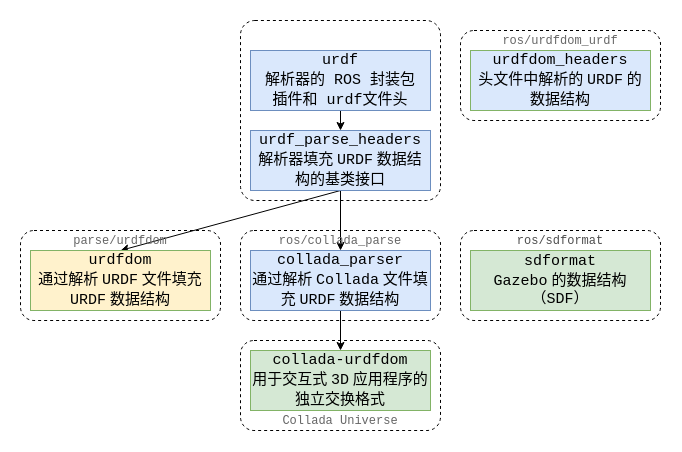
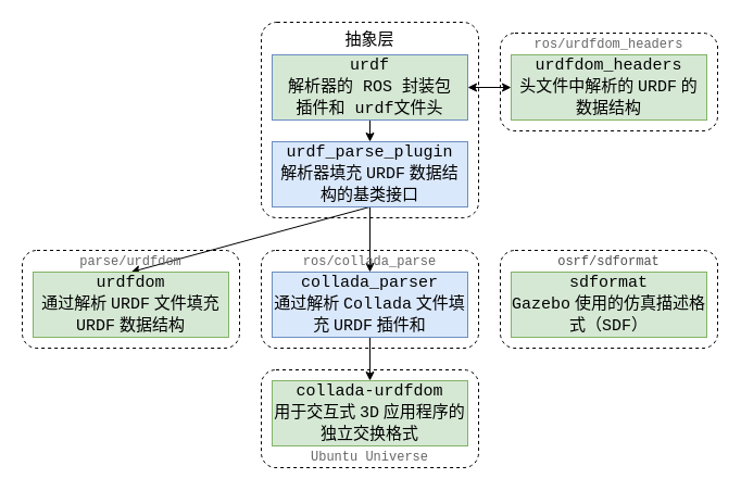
+ <mxCell id="9" value="&lt;font style=&quot;font-size: 15px;&quot; face=&quot;STZhongsong&quot;&gt;抽象层&lt;/font&gt;" style="text;html=1;align=center;verticalAlign=middle;whiteSpace=wrap;rounded=0;" vertex="1" parent="1"><mxGeometry x="310" y="20" width="60" height="30" as="geometry" /></mxCell>
- <mxCell id="23" value="&lt;font style=&quot;color: rgb(102, 102, 102);&quot; face=&quot;Courier New&quot;&gt;ros/urdfdom_urdf&lt;/font&gt;" style="text;html=1;align=center;verticalAlign=middle;whiteSpace=wrap;rounded=0;" vertex="1" parent="1"><mxGeometry x="460" y="30" width="200" height="20" as="geometry" /></mxCell>
+ <mxCell id="23" value="&lt;font style=&quot;color: rgb(102, 102, 102);&quot; face=&quot;Courier New&quot;&gt;ros/urdfdom_headers&lt;/font&gt;" style="text;html=1;align=center;verticalAlign=middle;whiteSpace=wrap;rounded=0;" vertex="1" parent="1"><mxGeometry x="460" y="30" width="200" height="20" as="geometry" /></mxCell>
- <mxCell id="5" value="urdf&lt;div&gt;&lt;font face=&quot;STZhongsong&quot;&gt;解析器的&lt;/font&gt; ROS &lt;font face=&quot;STZhongsong&quot;&gt;封装包&lt;/font&gt;&lt;/div&gt;&lt;div&gt;&lt;font face=&quot;STZhongsong&quot;&gt;插件和&lt;/font&gt; urdf&lt;font face=&quot;STZhongsong&quot;&gt;文件头&lt;/font&gt;&lt;/div&gt;" style="rounded=0;whiteSpace=wrap;html=1;fillColor=#dae8fc;strokeColor=#6c8ebf;fontSize=15;fontFamily=Courier New;" vertex="1" parent="1"><mxGeometry x="250" y="50" width="180" height="60" as="geometry" /></mxCell>
+ <mxCell id="5" value="urdf&lt;div&gt;&lt;font face=&quot;STZhongsong&quot;&gt;解析器的&lt;/font&gt; ROS &lt;font face=&quot;STZhongsong&quot;&gt;封装包&lt;/font&gt;&lt;/div&gt;&lt;div&gt;&lt;font face=&quot;STZhongsong&quot;&gt;插件和&lt;/font&gt; urdf&lt;font face=&quot;STZhongsong&quot;&gt;文件头&lt;/font&gt;&lt;/div&gt;" style="rounded=0;whiteSpace=wrap;html=1;fillColor=#d5e8d4;strokeColor=#6c8ebf;fontSize=15;fontFamily=Courier New;" vertex="1" parent="1"><mxGeometry x="250" y="50" width="180" height="60" as="geometry" /></mxCell>
+ <mxCell id="3" style="edgeStyle=orthogonalEdgeStyle;rounded=0;orthogonalLoop=1;jettySize=auto;html=1;exitX=1;exitY=0.5;exitDx=0;exitDy=0;entryX=0;entryY=0.5;entryDx=0;entryDy=0;startArrow=classic;startFill=1;" edge="1" parent="1" source="5" target="20"><mxGeometry relative="1" as="geometry" /></mxCell>
- <mxCell id="20" value="&lt;div&gt;&lt;font style=&quot;background-color: transparent; color: light-dark(rgb(0, 0, 0), rgb(255, 255, 255));&quot; face=&quot;Courier New&quot;&gt;urdfdom_headers&lt;/font&gt;&lt;/div&gt;&lt;div&gt;&lt;font face=&quot;STZhongsong&quot;&gt;头文件中解析的 &lt;/font&gt;&lt;font face=&quot;Courier New&quot;&gt;URDF&lt;/font&gt;&lt;font face=&quot;STZhongsong&quot;&gt; 的数据结构&lt;/font&gt;&lt;/div&gt;" style="rounded=0;whiteSpace=wrap;html=1;fillColor=#dae8fc;strokeColor=#82b366;fontSize=15;fontFamily=Courier New;" vertex="1" parent="1"><mxGeometry x="470" y="50" width="180" height="60" as="geometry" /></mxCell>
+ <mxCell id="20" value="&lt;div&gt;&lt;font style=&quot;background-color: transparent; color: light-dark(rgb(0, 0, 0), rgb(255, 255, 255));&quot; face=&quot;Courier New&quot;&gt;urdfdom_headers&lt;/font&gt;&lt;/div&gt;&lt;div&gt;&lt;font face=&quot;STZhongsong&quot;&gt;头文件中解析的 &lt;/font&gt;&lt;font face=&quot;Courier New&quot;&gt;URDF&lt;/font&gt;&lt;font face=&quot;STZhongsong&quot;&gt; 的数据结构&lt;/font&gt;&lt;/div&gt;" style="rounded=0;whiteSpace=wrap;html=1;fillColor=#d5e8d4;strokeColor=#82b366;fontSize=15;fontFamily=Courier New;" vertex="1" parent="1"><mxGeometry x="470" y="50" width="180" height="60" as="geometry" /></mxCell>
- <mxCell id="8" value="urdf_parse_headers&lt;div&gt;&lt;font face=&quot;STZhongsong&quot;&gt;解析器填充 &lt;/font&gt;&lt;font face=&quot;Courier New&quot;&gt;URDF&lt;/font&gt;&lt;font face=&quot;STZhongsong&quot;&gt; 数据结构的基类接口&lt;/font&gt;&lt;/div&gt;" style="rounded=0;whiteSpace=wrap;html=1;fillColor=#dae8fc;strokeColor=#6c8ebf;fontSize=15;fontFamily=Courier New;" vertex="1" parent="1"><mxGeometry x="250" y="130" width="180" height="60" as="geometry" /></mxCell>
+ <mxCell id="8" value="urdf_parse_plugin&lt;div&gt;&lt;font face=&quot;STZhongsong&quot;&gt;解析器填充 &lt;/font&gt;&lt;font face=&quot;Courier New&quot;&gt;URDF&lt;/font&gt;&lt;font face=&quot;STZhongsong&quot;&gt; 数据结构的基类接口&lt;/font&gt;&lt;/div&gt;" style="rounded=0;whiteSpace=wrap;html=1;fillColor=#dae8fc;strokeColor=#6c8ebf;fontSize=15;fontFamily=Courier New;" vertex="1" parent="1"><mxGeometry x="250" y="130" width="180" height="60" as="geometry" /></mxCell>
- <mxCell id="24" value="&lt;font style=&quot;color: rgb(77, 77, 77);&quot; face=&quot;Courier New&quot;&gt;ros/sdformat&lt;/font&gt;" style="text;html=1;align=center;verticalAlign=middle;whiteSpace=wrap;rounded=0;" vertex="1" parent="1"><mxGeometry x="460" y="230" width="200" height="20" as="geometry" /></mxCell>
+ <mxCell id="24" value="&lt;font style=&quot;color: rgb(77, 77, 77);&quot; face=&quot;Courier New&quot;&gt;osrf/sdformat&lt;/font&gt;" style="text;html=1;align=center;verticalAlign=middle;whiteSpace=wrap;rounded=0;" vertex="1" parent="1"><mxGeometry x="460" y="230" width="200" height="20" as="geometry" /></mxCell>
- <mxCell id="14" value="&lt;div&gt;urdfdom&lt;/div&gt;&lt;div&gt;&lt;font face=&quot;STZhongsong&quot;&gt;通过解析 &lt;/font&gt;URDF&lt;font face=&quot;STZhongsong&quot;&gt;&amp;nbsp;文件填充 &lt;/font&gt;URDF&lt;font face=&quot;STZhongsong&quot;&gt; 数据结构&lt;/font&gt;&lt;/div&gt;" style="rounded=0;whiteSpace=wrap;html=1;fillColor=#fff2cc;strokeColor=#82b366;fontSize=15;fontFamily=Courier New;" vertex="1" parent="1"><mxGeometry x="30" y="250" width="180" height="60" as="geometry" /></mxCell>
+ <mxCell id="14" value="&lt;div&gt;urdfdom&lt;/div&gt;&lt;div&gt;&lt;font face=&quot;STZhongsong&quot;&gt;通过解析 &lt;/font&gt;URDF&lt;font face=&quot;STZhongsong&quot;&gt;&amp;nbsp;文件填充 &lt;/font&gt;URDF&lt;font face=&quot;STZhongsong&quot;&gt; 数据结构&lt;/font&gt;&lt;/div&gt;" style="rounded=0;whiteSpace=wrap;html=1;fillColor=#d5e8d4;strokeColor=#82b366;fontSize=15;fontFamily=Courier New;" vertex="1" parent="1"><mxGeometry x="30" y="250" width="180" height="60" as="geometry" /></mxCell>
- <mxCell id="12" value="&lt;div&gt;collada_parser&lt;/div&gt;&lt;div&gt;&lt;font face=&quot;STZhongsong&quot;&gt;通过解析 &lt;/font&gt;&lt;font face=&quot;Courier New&quot;&gt;Collada&lt;/font&gt;&lt;font face=&quot;STZhongsong&quot;&gt; 文件填充 &lt;/font&gt;URDF&lt;font face=&quot;STZhongsong&quot;&gt; 数据结构&lt;/font&gt;&lt;/div&gt;" style="rounded=0;whiteSpace=wrap;html=1;fillColor=#dae8fc;strokeColor=#6c8ebf;fontSize=15;fontFamily=Courier New;" vertex="1" parent="1"><mxGeometry x="250" y="250" width="180" height="60" as="geometry" /></mxCell>
+ <mxCell id="12" value="&lt;div&gt;collada_parser&lt;/div&gt;&lt;div&gt;&lt;font face=&quot;STZhongsong&quot;&gt;通过解析 &lt;/font&gt;&lt;font face=&quot;Courier New&quot;&gt;Collada&lt;/font&gt;&lt;font face=&quot;STZhongsong&quot;&gt; 文件填充 &lt;/font&gt;URDF&lt;font face=&quot;STZhongsong&quot;&gt; 插件和&lt;/font&gt;&lt;/div&gt;" style="rounded=0;whiteSpace=wrap;html=1;fillColor=#dae8fc;strokeColor=#6c8ebf;fontSize=15;fontFamily=Courier New;" vertex="1" parent="1"><mxGeometry x="250" y="250" width="180" height="60" as="geometry" /></mxCell>
- <mxCell id="18" value="&lt;div&gt;sdformat&lt;/div&gt;&lt;div&gt;&lt;font face=&quot;Courier New&quot;&gt;Gazebo&lt;/font&gt;&lt;font face=&quot;STZhongsong&quot;&gt; 的数据结构&lt;/font&gt;&lt;font face=&quot;Courier New&quot;&gt;（SDF）&lt;/font&gt;&lt;/div&gt;" style="rounded=0;whiteSpace=wrap;html=1;fillColor=#d5e8d4;strokeColor=#82b366;fontSize=15;fontFamily=Courier New;" vertex="1" parent="1"><mxGeometry x="470" y="250" width="180" height="60" as="geometry" /></mxCell>
+ <mxCell id="18" value="&lt;div&gt;sdformat&lt;/div&gt;&lt;div&gt;&lt;font face=&quot;Courier New&quot;&gt;Gazebo&lt;/font&gt;&lt;font face=&quot;STZhongsong&quot;&gt; 使用的仿真描述格式&lt;/font&gt;&lt;font face=&quot;Courier New&quot;&gt;（SDF）&lt;/font&gt;&lt;/div&gt;" style="rounded=0;whiteSpace=wrap;html=1;fillColor=#d5e8d4;strokeColor=#82b366;fontSize=15;fontFamily=Courier New;" vertex="1" parent="1"><mxGeometry x="470" y="250" width="180" height="60" as="geometry" /></mxCell>
- <mxCell id="25" value="&lt;font style=&quot;color: rgb(102, 102, 102);&quot; face=&quot;Courier New&quot;&gt;Collada Universe&lt;/font&gt;" style="text;html=1;align=center;verticalAlign=middle;whiteSpace=wrap;rounded=0;" vertex="1" parent="1"><mxGeometry x="230" y="410" width="220" height="20" as="geometry" /></mxCell>
+ <mxCell id="25" value="&lt;font style=&quot;color: rgb(102, 102, 102);&quot; face=&quot;Courier New&quot;&gt;Ubuntu Universe&lt;/font&gt;" style="text;html=1;align=center;verticalAlign=middle;whiteSpace=wrap;rounded=0;" vertex="1" parent="1"><mxGeometry x="230" y="410" width="220" height="20" as="geometry" /></mxCell>
